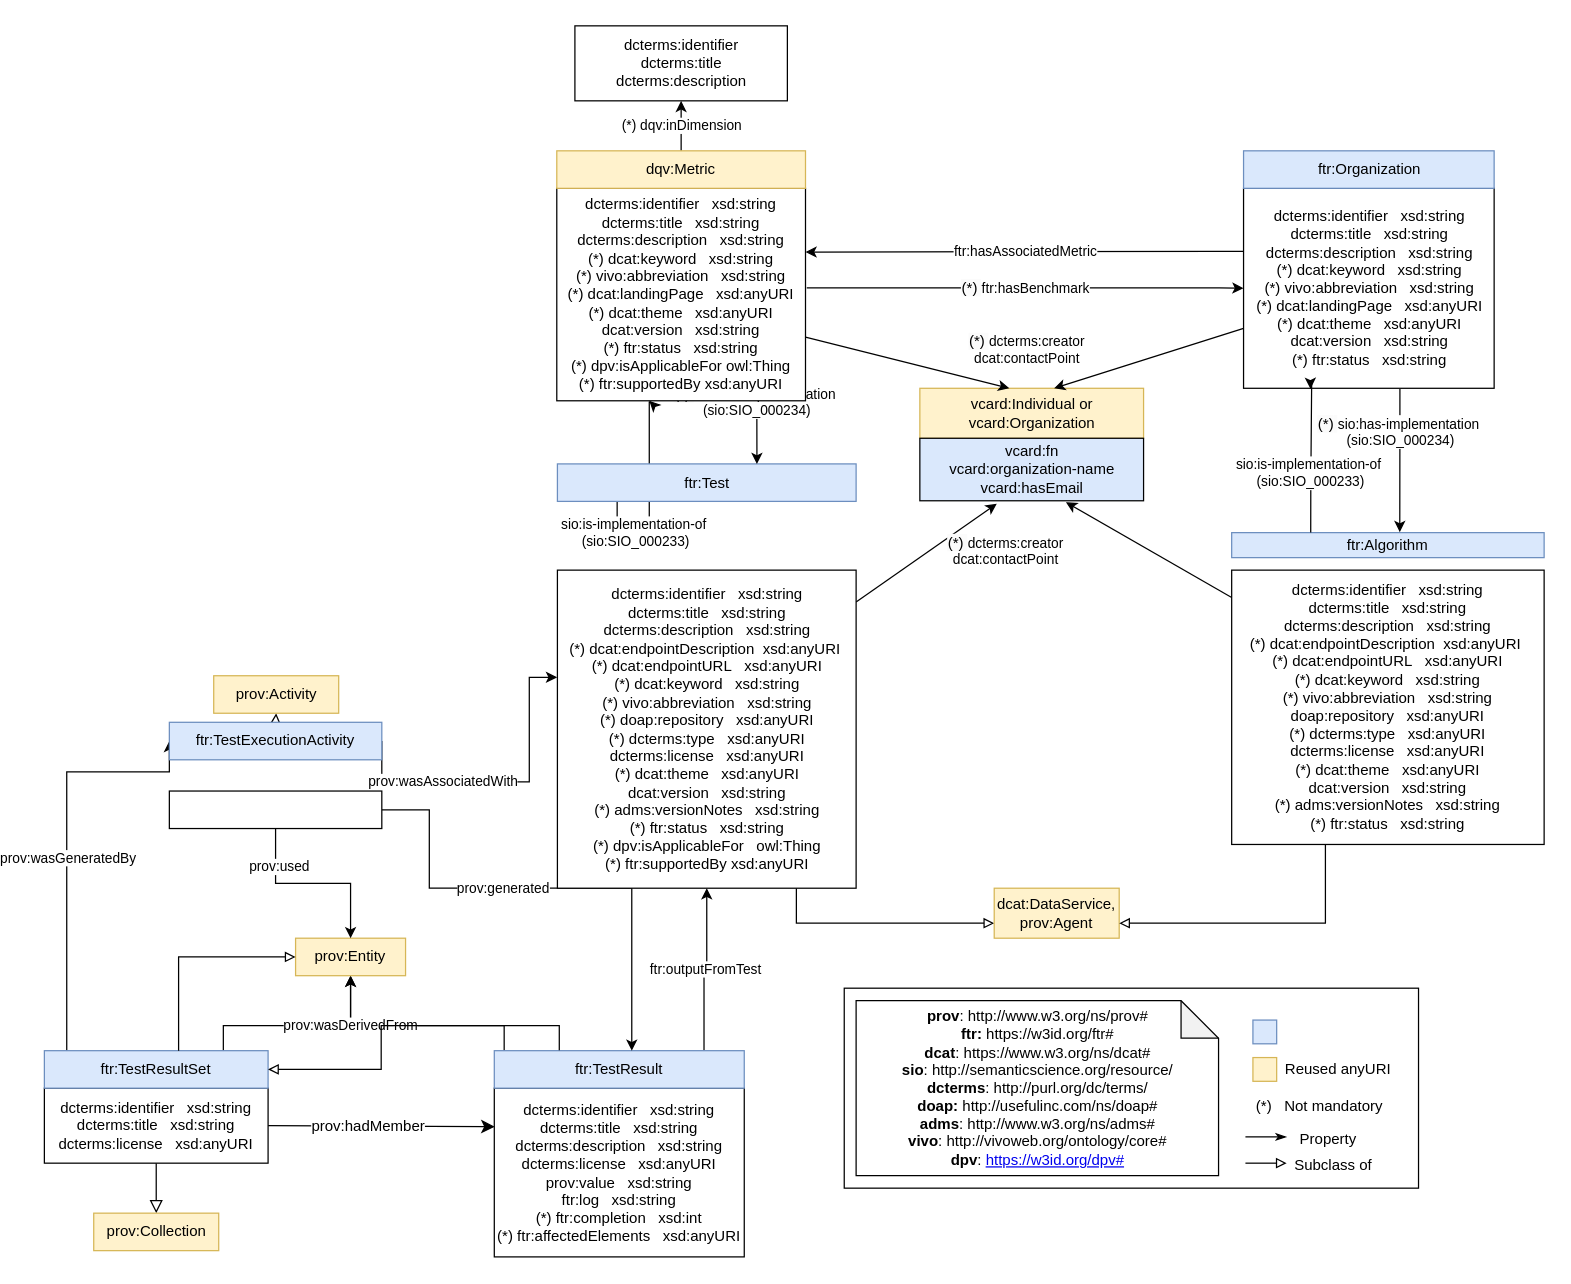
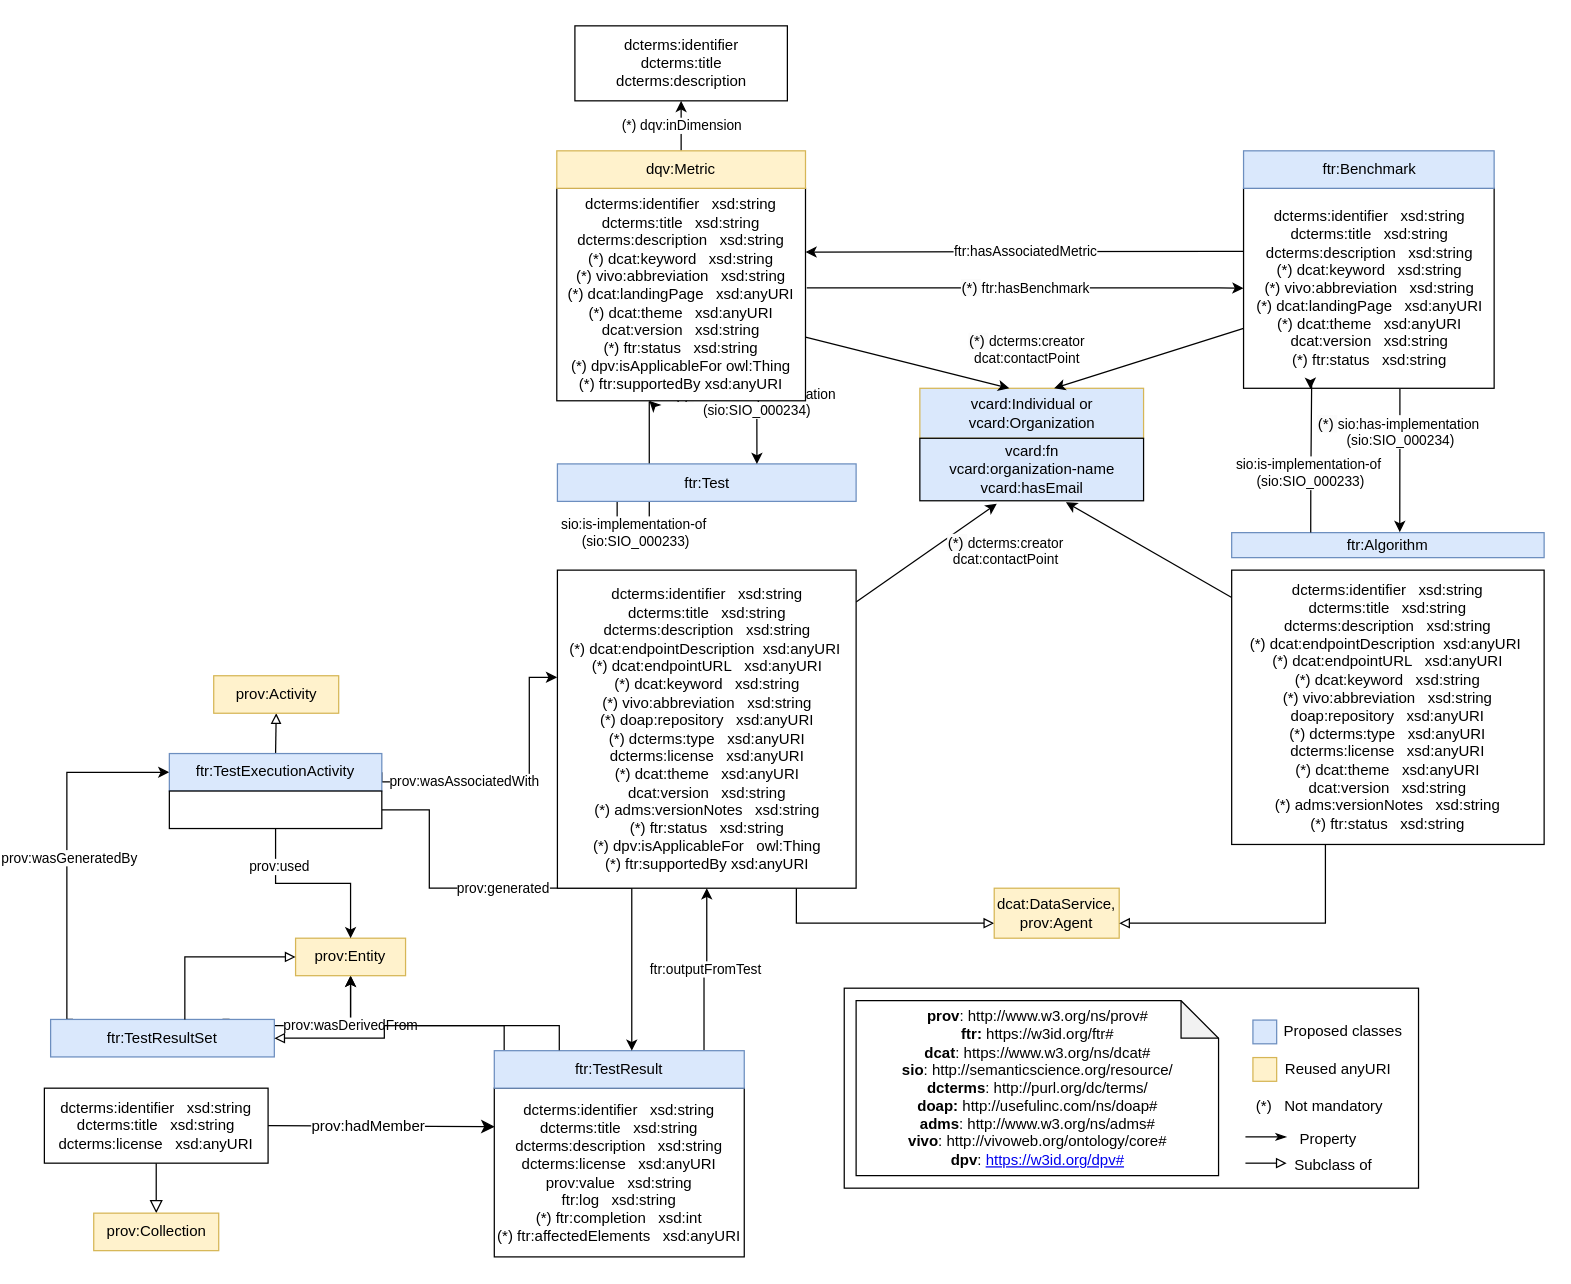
- <mxCell id="44" value="ftr:Organization" style="rounded=0;whiteSpace=wrap;html=1;snapToPoint=1;points=[[0.1,0],[0.2,0],[0.3,0],[0.4,0],[0.5,0],[0.6,0],[0.7,0],[0.8,0],[0.9,0],[0,0.1],[0,0.3],[0,0.5],[0,0.7],[0,0.9],[0.1,1],[0.2,1],[0.3,1],[0.4,1],[0.5,1],[0.6,1],[0.7,1],[0.8,1],[0.9,1],[1,0.1],[1,0.3],[1,0.5],[1,0.7],[1,0.9]];fillColor=#dae8fc;strokeColor=#6c8ebf;" parent="1" vertex="1"><mxGeometry x="979.5" y="120" width="200.5" height="30" as="geometry" /></mxCell>
+ <mxCell id="44" value="ftr:Benchmark" style="rounded=0;whiteSpace=wrap;html=1;snapToPoint=1;points=[[0.1,0],[0.2,0],[0.3,0],[0.4,0],[0.5,0],[0.6,0],[0.7,0],[0.8,0],[0.9,0],[0,0.1],[0,0.3],[0,0.5],[0,0.7],[0,0.9],[0.1,1],[0.2,1],[0.3,1],[0.4,1],[0.5,1],[0.6,1],[0.7,1],[0.8,1],[0.9,1],[1,0.1],[1,0.3],[1,0.5],[1,0.7],[1,0.9]];fillColor=#dae8fc;strokeColor=#6c8ebf;" parent="1" vertex="1"><mxGeometry x="979.5" y="120" width="200.5" height="30" as="geometry" /></mxCell>
- <mxCell id="35" value="vcard:Individual or&lt;br&gt;&lt;div&gt;vcard:Organization&lt;/div&gt;" style="rounded=0;whiteSpace=wrap;html=1;snapToPoint=1;points=[[0.1,0],[0.2,0],[0.3,0],[0.4,0],[0.5,0],[0.6,0],[0.7,0],[0.8,0],[0.9,0],[0,0.1],[0,0.3],[0,0.5],[0,0.7],[0,0.9],[0.1,1],[0.2,1],[0.3,1],[0.4,1],[0.5,1],[0.6,1],[0.7,1],[0.8,1],[0.9,1],[1,0.1],[1,0.3],[1,0.5],[1,0.7],[1,0.9]];fillColor=#fff2cc;strokeColor=#d6b656;" parent="1" vertex="1"><mxGeometry x="720.5" y="310" width="179" height="40" as="geometry" /></mxCell>
+ <mxCell id="35" value="vcard:Individual or&lt;br&gt;&lt;div&gt;vcard:Organization&lt;/div&gt;" style="rounded=0;whiteSpace=wrap;html=1;snapToPoint=1;points=[[0.1,0],[0.2,0],[0.3,0],[0.4,0],[0.5,0],[0.6,0],[0.7,0],[0.8,0],[0.9,0],[0,0.1],[0,0.3],[0,0.5],[0,0.7],[0,0.9],[0.1,1],[0.2,1],[0.3,1],[0.4,1],[0.5,1],[0.6,1],[0.7,1],[0.8,1],[0.9,1],[1,0.1],[1,0.3],[1,0.5],[1,0.7],[1,0.9]];fillColor=#dae8fc;strokeColor=#d6b656;" parent="1" vertex="1"><mxGeometry x="720.5" y="310" width="179" height="40" as="geometry" /></mxCell>
- <mxCell id="19" value="ftr:TestExecutionActivity" style="rounded=0;whiteSpace=wrap;html=1;snapToPoint=1;points=[[0.1,0],[0.2,0],[0.3,0],[0.4,0],[0.5,0],[0.6,0],[0.7,0],[0.8,0],[0.9,0],[0,0.1],[0,0.3],[0,0.5],[0,0.7],[0,0.9],[0.1,1],[0.2,1],[0.3,1],[0.4,1],[0.5,1],[0.6,1],[0.7,1],[0.8,1],[0.9,1],[1,0.1],[1,0.3],[1,0.5],[1,0.7],[1,0.9]];fillColor=#dae8fc;strokeColor=#6c8ebf;" parent="1" vertex="1"><mxGeometry x="120" y="577.25" width="170" height="30" as="geometry" /></mxCell>
+ <mxCell id="19" value="ftr:TestExecutionActivity" style="rounded=0;whiteSpace=wrap;html=1;snapToPoint=1;points=[[0.1,0],[0.2,0],[0.3,0],[0.4,0],[0.5,0],[0.6,0],[0.7,0],[0.8,0],[0.9,0],[0,0.1],[0,0.3],[0,0.5],[0,0.7],[0,0.9],[0.1,1],[0.2,1],[0.3,1],[0.4,1],[0.5,1],[0.6,1],[0.7,1],[0.8,1],[0.9,1],[1,0.1],[1,0.3],[1,0.5],[1,0.7],[1,0.9]];fillColor=#dae8fc;strokeColor=#6c8ebf;" parent="1" vertex="1"><mxGeometry x="120" y="602.25" width="170" height="30" as="geometry" /></mxCell>
+ <mxCell id="27" value="Proposed classes " style="text;html=1;align=left;verticalAlign=middle;whiteSpace=wrap;rounded=0;" parent="1" vertex="1"><mxGeometry x="1010" y="810" width="100" height="30" as="geometry" /></mxCell>
- <mxCell id="11" value="ftr:TestResultSet" style="rounded=0;whiteSpace=wrap;html=1;snapToPoint=1;points=[[0.1,0],[0.2,0],[0.3,0],[0.4,0],[0.5,0],[0.6,0],[0.7,0],[0.8,0],[0.9,0],[0,0.1],[0,0.3],[0,0.5],[0,0.7],[0,0.9],[0.1,1],[0.2,1],[0.3,1],[0.4,1],[0.5,1],[0.6,1],[0.7,1],[0.8,1],[0.9,1],[1,0.1],[1,0.3],[1,0.5],[1,0.7],[1,0.9]];fillColor=#dae8fc;strokeColor=#6c8ebf;" parent="1" vertex="1"><mxGeometry x="20" y="840" width="179" height="30" as="geometry" /></mxCell>
+ <mxCell id="11" value="ftr:TestResultSet" style="rounded=0;whiteSpace=wrap;html=1;snapToPoint=1;points=[[0.1,0],[0.2,0],[0.3,0],[0.4,0],[0.5,0],[0.6,0],[0.7,0],[0.8,0],[0.9,0],[0,0.1],[0,0.3],[0,0.5],[0,0.7],[0,0.9],[0.1,1],[0.2,1],[0.3,1],[0.4,1],[0.5,1],[0.6,1],[0.7,1],[0.8,1],[0.9,1],[1,0.1],[1,0.3],[1,0.5],[1,0.7],[1,0.9]];fillColor=#dae8fc;strokeColor=#6c8ebf;" parent="1" vertex="1"><mxGeometry x="25" y="815" width="179" height="30" as="geometry" /></mxCell>
